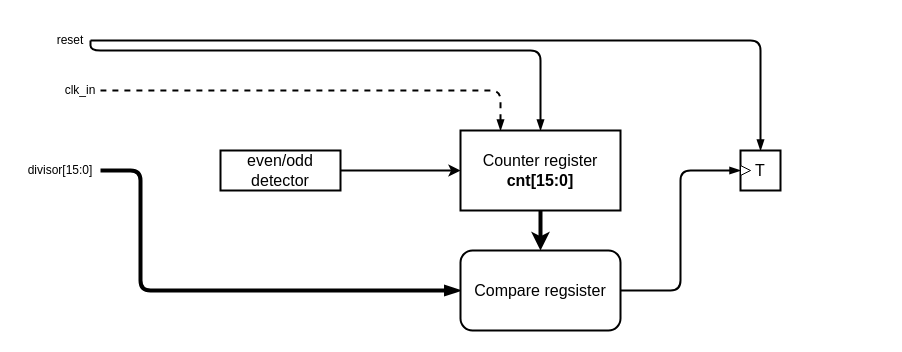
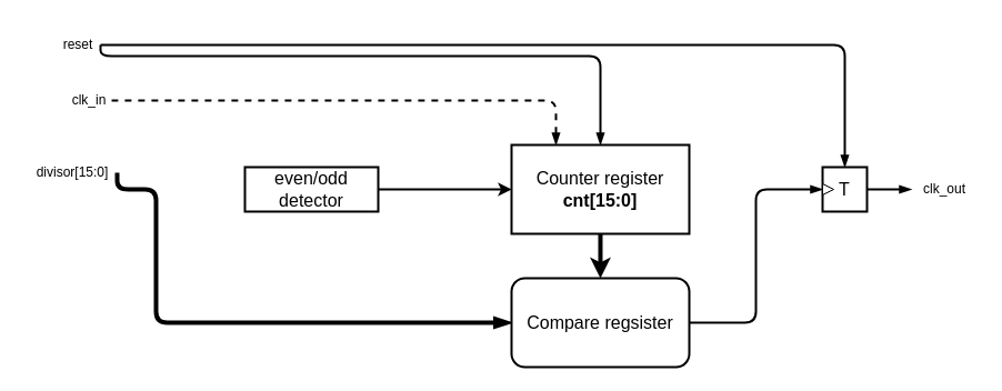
- <mxCell id="5" value="divisor[15:0]" style="text;html=1;strokeColor=none;fillColor=none;align=center;verticalAlign=middle;whiteSpace=wrap;rounded=0;shadow=0;dashed=1;strokeWidth=2;" parent="1" vertex="1"><mxGeometry x="20" y="150" width="80" height="40" as="geometry" /></mxCell>
+ <mxCell id="5" value="divisor[15:0]" style="text;html=1;strokeColor=none;fillColor=none;align=center;verticalAlign=middle;whiteSpace=wrap;rounded=0;shadow=0;dashed=1;strokeWidth=2;" parent="1" vertex="1"><mxGeometry x="25" y="135" width="80" height="40" as="geometry" /></mxCell>
+ <mxCell id="19" style="edgeStyle=orthogonalEdgeStyle;html=1;exitX=1;exitY=0.5;exitDx=0;exitDy=0;entryX=0;entryY=0.5;entryDx=0;entryDy=0;strokeWidth=2;fontSize=16;startArrow=none;startFill=0;endArrow=blockThin;endFill=1;" edge="1" parent="1" source="17" target="6"><mxGeometry relative="1" as="geometry" /></mxCell>
+ <mxCell id="6" value="clk_out" style="text;html=1;strokeColor=none;fillColor=none;align=center;verticalAlign=middle;whiteSpace=wrap;rounded=0;shadow=0;dashed=1;strokeWidth=2;" parent="1" vertex="1"><mxGeometry x="820" y="155" width="60" height="30" as="geometry" /></mxCell>
